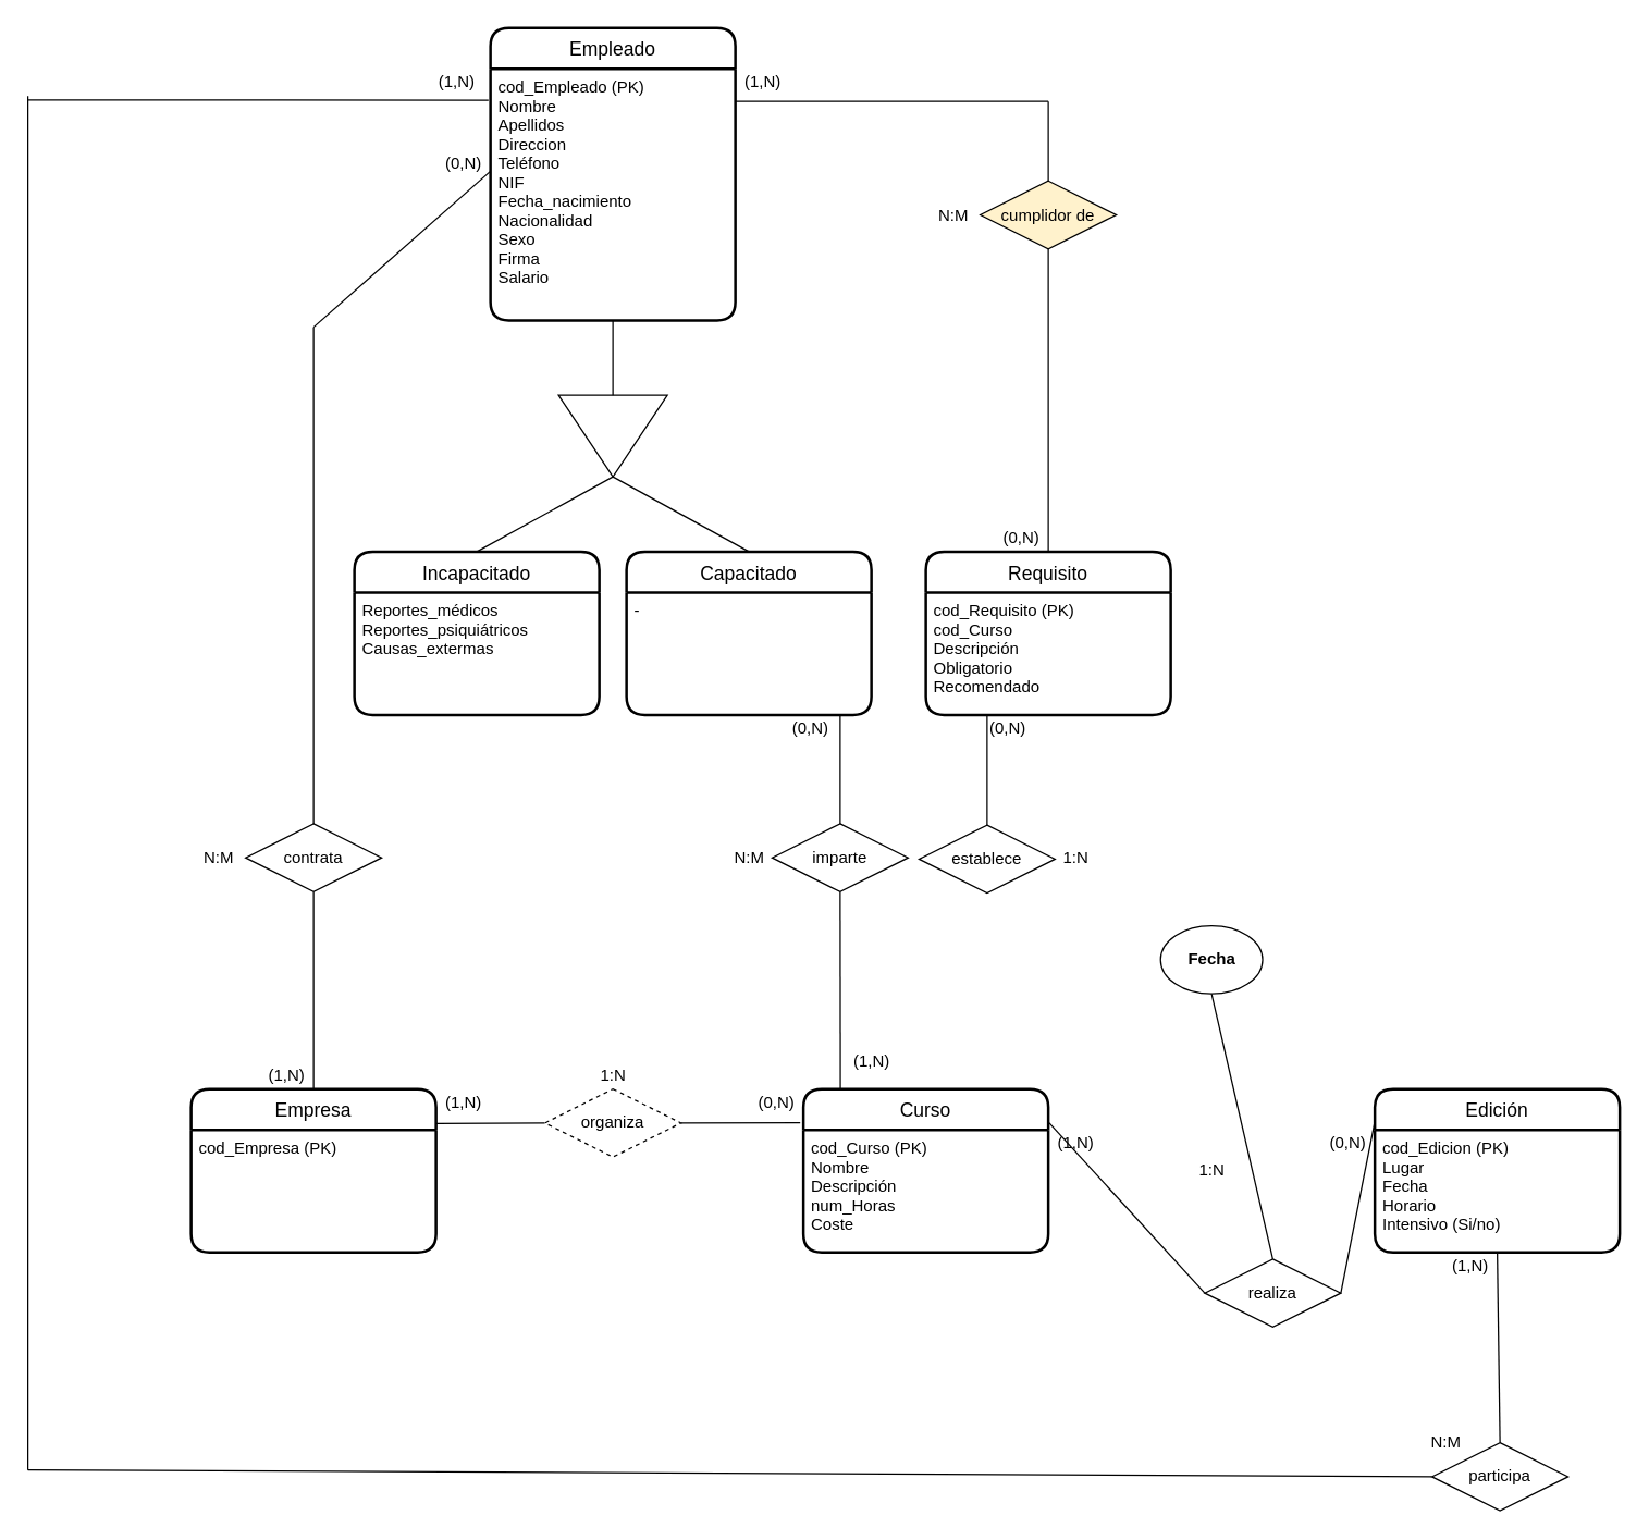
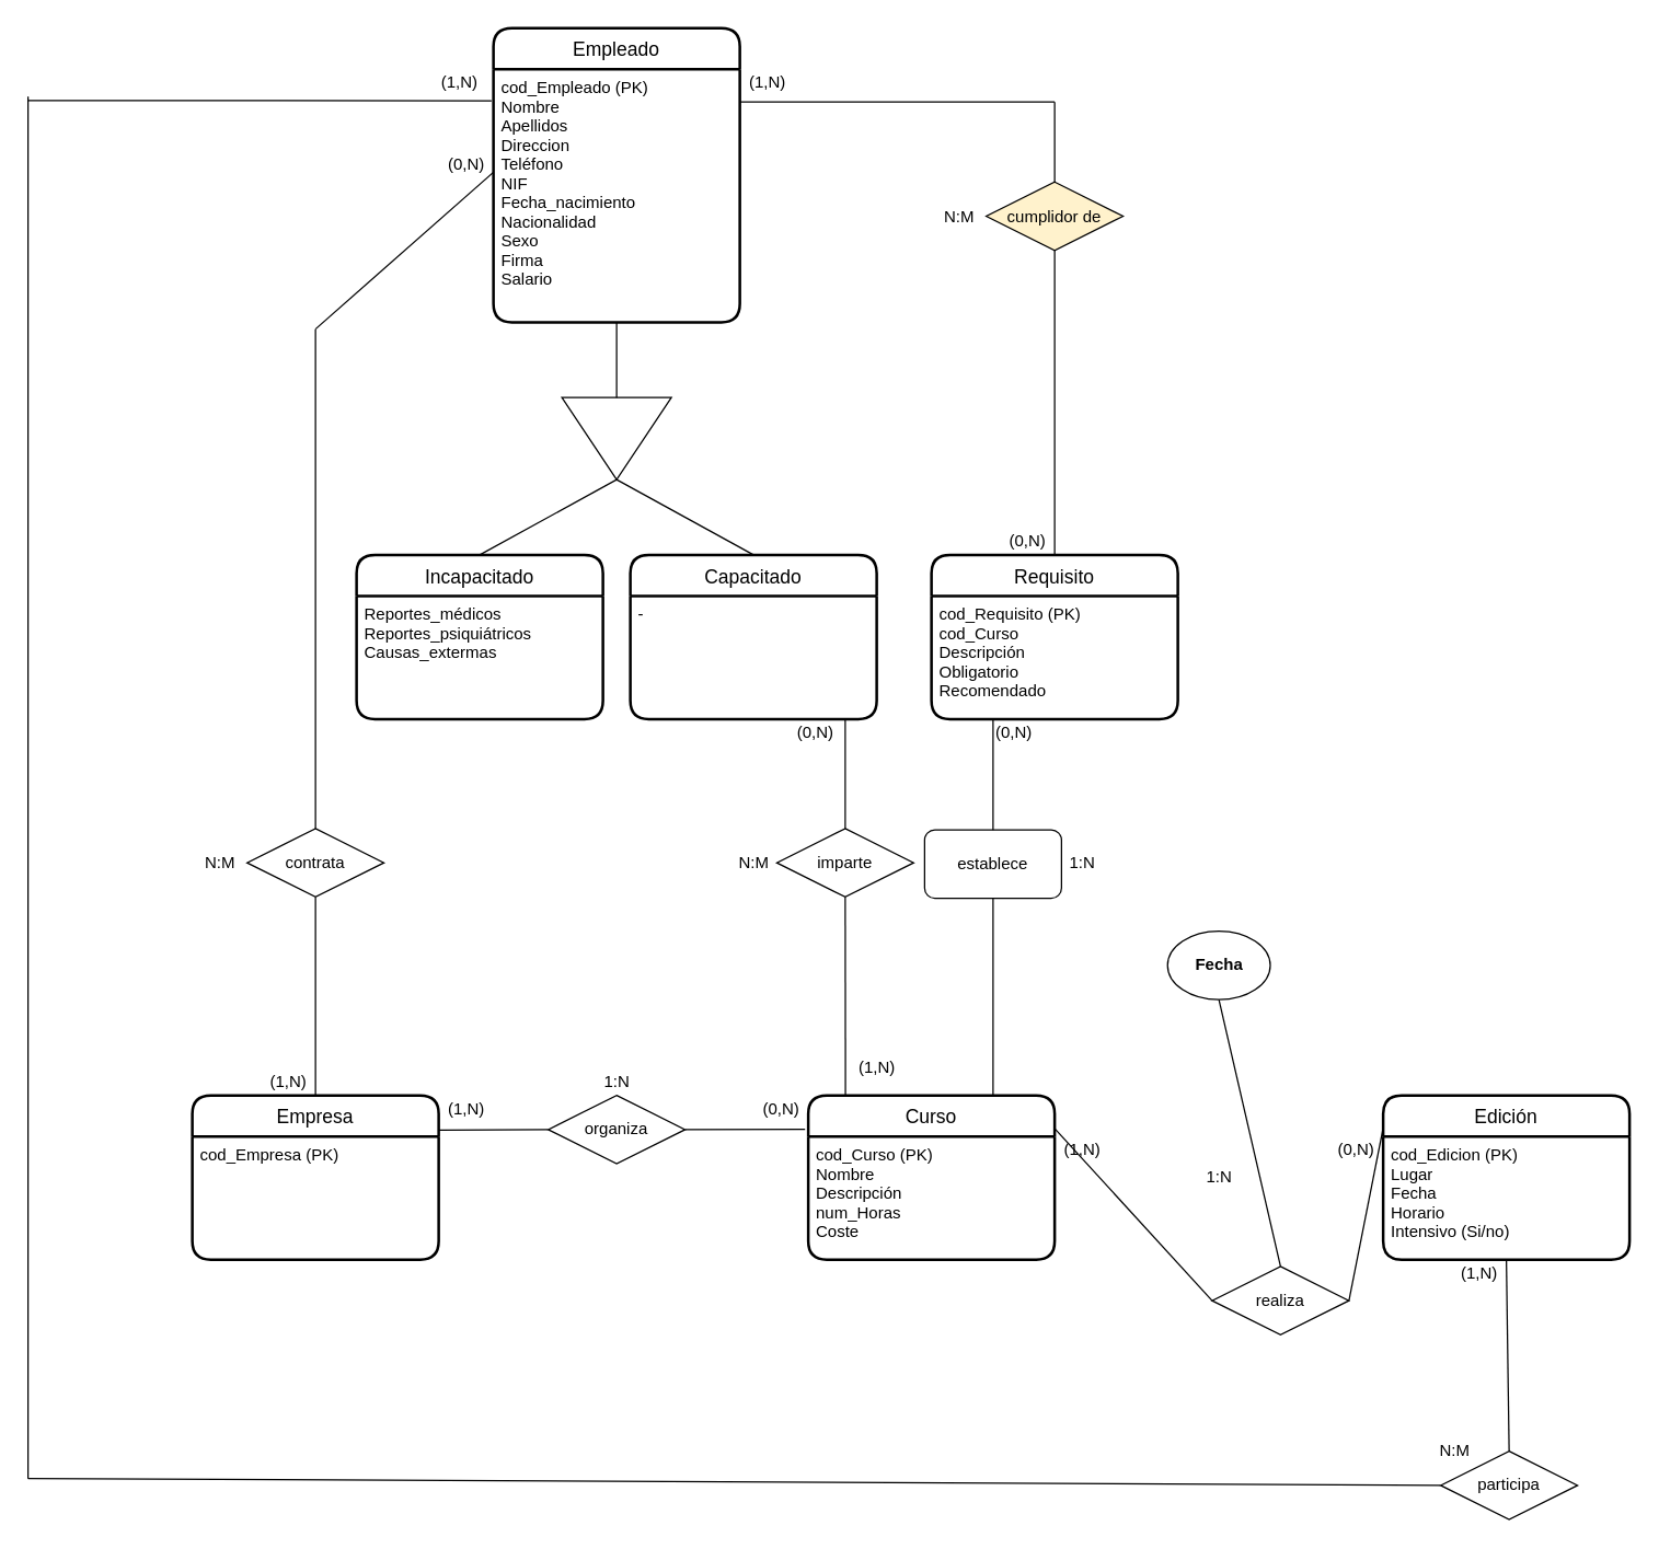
- <mxCell id="18" value="establece" style="rhombus;whiteSpace=wrap;html=1;" parent="1" vertex="1"><mxGeometry x="675" y="606" width="100" height="50" as="geometry" /></mxCell>
+ <mxCell id="18" value="establece" style="whiteSpace=wrap;html=1;rounded=1;" parent="1" vertex="1"><mxGeometry x="675" y="606" width="100" height="50" as="geometry" /></mxCell>
+ <mxCell id="59" value="" style="endArrow=none;html=1;exitX=0.5;exitY=1;exitDx=0;exitDy=0;entryX=0.75;entryY=0;entryDx=0;entryDy=0;" parent="1" source="18" target="2" edge="1"><mxGeometry width="50" height="50" relative="1" as="geometry"><mxPoint x="1076" y="625" as="sourcePoint" /><mxPoint x="746" y="490" as="targetPoint" /></mxGeometry></mxCell>
- <mxCell id="7" value="organiza" style="rhombus;whiteSpace=wrap;html=1;dashed=1;" parent="1" vertex="1"><mxGeometry x="400" y="800" width="100" height="50" as="geometry" /></mxCell>
+ <mxCell id="7" value="organiza" style="rhombus;whiteSpace=wrap;html=1;" parent="1" vertex="1"><mxGeometry x="400" y="800" width="100" height="50" as="geometry" /></mxCell>
